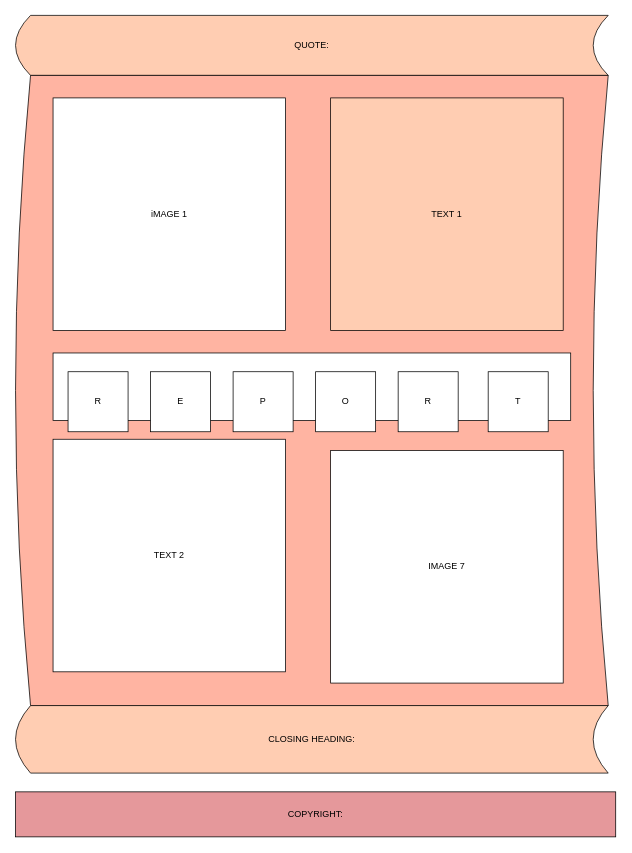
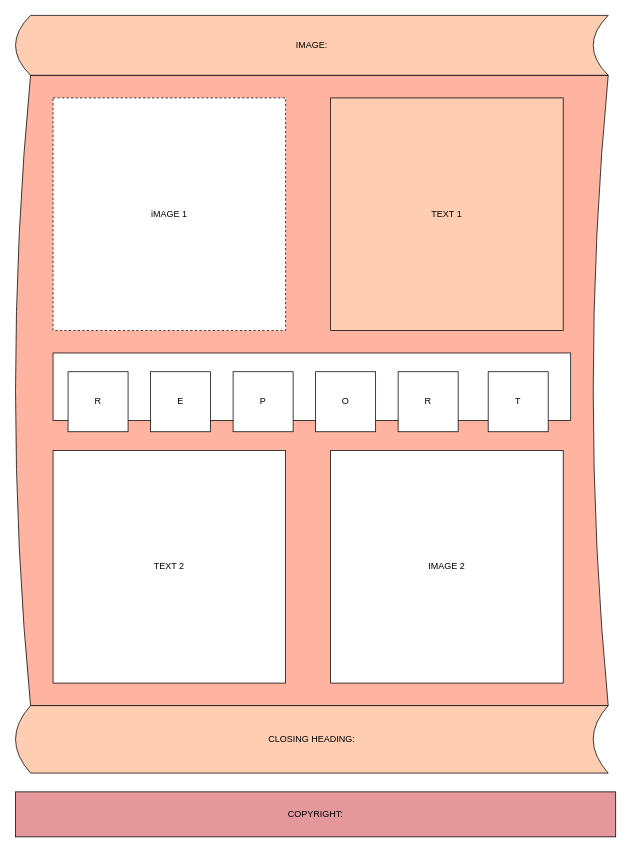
- <mxCell id="2" value="QUOTE:" style="shape=dataStorage;whiteSpace=wrap;html=1;fixedSize=1;fillColor=#FFCDB2;" vertex="1" parent="1"><mxGeometry x="20" y="20" width="790" height="80" as="geometry" /></mxCell>
+ <mxCell id="2" value="IMAGE:" style="shape=dataStorage;whiteSpace=wrap;html=1;fixedSize=1;fillColor=#FFCDB2;" vertex="1" parent="1"><mxGeometry x="20" y="20" width="790" height="80" as="geometry" /></mxCell>
- <mxCell id="5" value="iMAGE 1" style="whiteSpace=wrap;html=1;aspect=fixed;" vertex="1" parent="1"><mxGeometry x="70" y="130" width="310" height="310" as="geometry" /></mxCell>
+ <mxCell id="5" value="iMAGE 1" style="whiteSpace=wrap;html=1;aspect=fixed;dashed=1;" vertex="1" parent="1"><mxGeometry x="70" y="130" width="310" height="310" as="geometry" /></mxCell>
- <mxCell id="14" value="TEXT 2" style="whiteSpace=wrap;html=1;aspect=fixed;" vertex="1" parent="1"><mxGeometry x="70" y="585" width="310" height="310" as="geometry" /></mxCell>
+ <mxCell id="14" value="TEXT 2" style="whiteSpace=wrap;html=1;aspect=fixed;" vertex="1" parent="1"><mxGeometry x="70" y="600" width="310" height="310" as="geometry" /></mxCell>
- <mxCell id="15" value="IMAGE 7" style="whiteSpace=wrap;html=1;aspect=fixed;" vertex="1" parent="1"><mxGeometry x="440" y="600" width="310" height="310" as="geometry" /></mxCell>
+ <mxCell id="15" value="IMAGE 2" style="whiteSpace=wrap;html=1;aspect=fixed;" vertex="1" parent="1"><mxGeometry x="440" y="600" width="310" height="310" as="geometry" /></mxCell>
